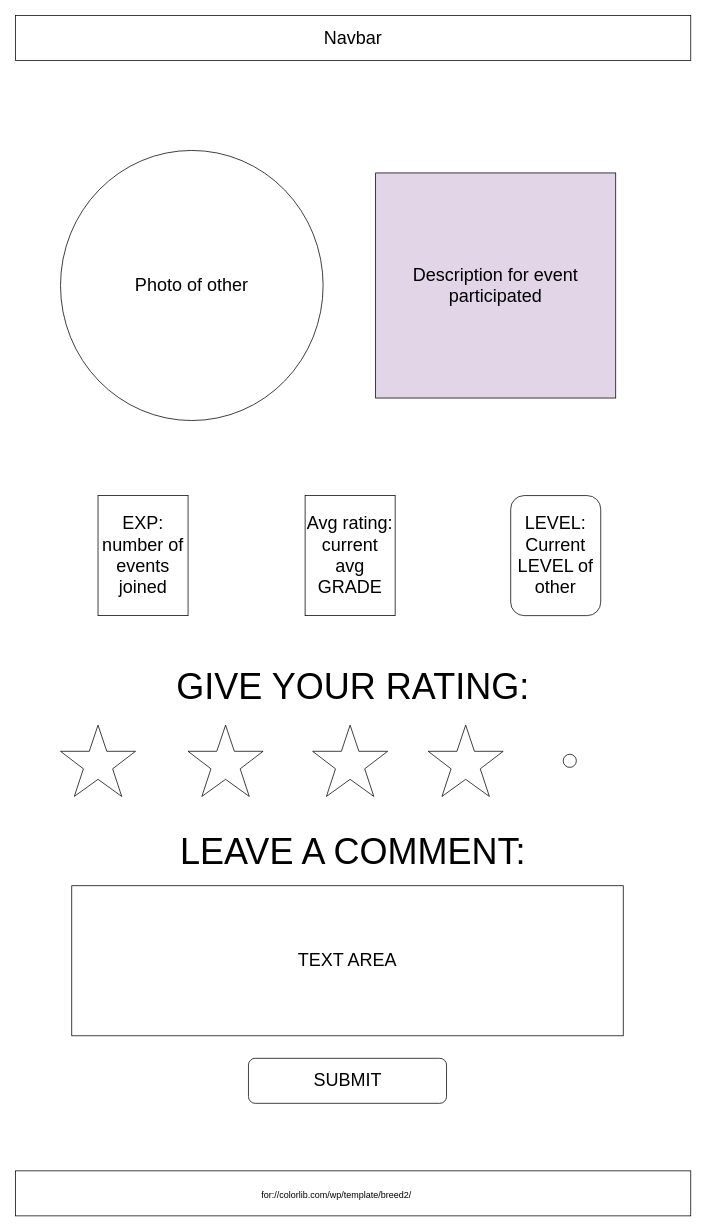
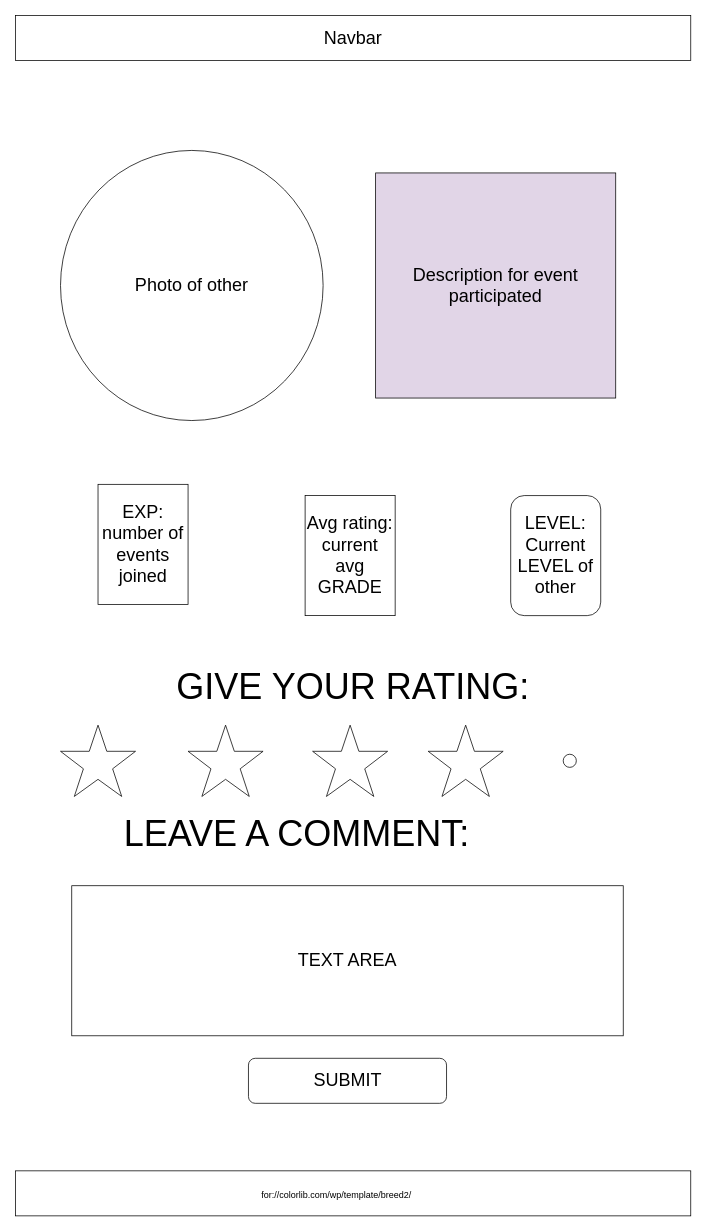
- <mxCell id="7" value="&lt;font style=&quot;font-size: 24px&quot;&gt;EXP:&lt;br&gt;number of events joined&lt;br&gt;&lt;/font&gt;" style="rounded=0;whiteSpace=wrap;html=1;" parent="1" vertex="1"><mxGeometry x="130" y="660" width="120" height="160" as="geometry" /></mxCell>
+ <mxCell id="7" value="&lt;font style=&quot;font-size: 24px&quot;&gt;EXP:&lt;br&gt;number of events joined&lt;br&gt;&lt;/font&gt;" style="rounded=0;whiteSpace=wrap;html=1;" parent="1" vertex="1"><mxGeometry x="130" y="645" width="120" height="160" as="geometry" /></mxCell>
- <mxCell id="16" value="&lt;font style=&quot;font-size: 48px&quot;&gt;LEAVE A COMMENT:&lt;/font&gt;" style="text;html=1;strokeColor=none;fillColor=none;align=center;verticalAlign=middle;whiteSpace=wrap;rounded=0;" parent="1" vertex="1"><mxGeometry x="215" y="1110" width="510" height="50" as="geometry" /></mxCell>
+ <mxCell id="16" value="&lt;font style=&quot;font-size: 48px&quot;&gt;LEAVE A COMMENT:&lt;/font&gt;" style="text;html=1;strokeColor=none;fillColor=none;align=center;verticalAlign=middle;whiteSpace=wrap;rounded=0;" parent="1" vertex="1"><mxGeometry x="140" y="1085" width="510" height="50" as="geometry" /></mxCell>
